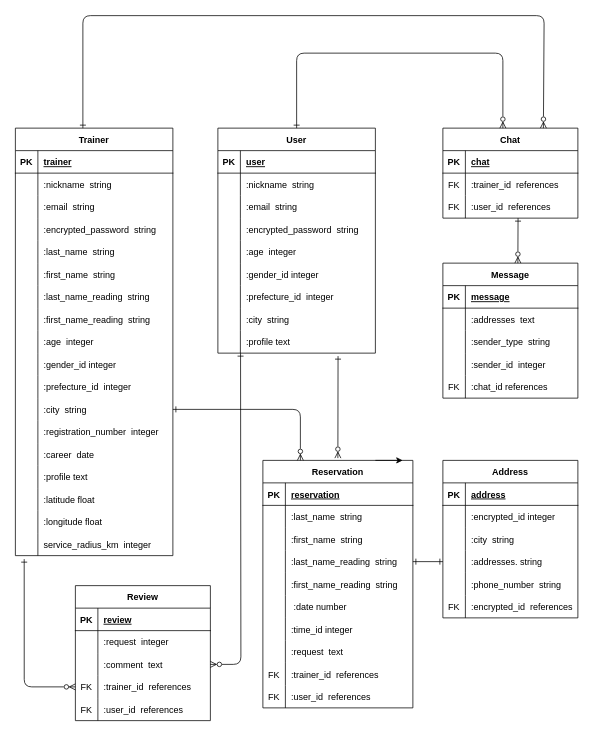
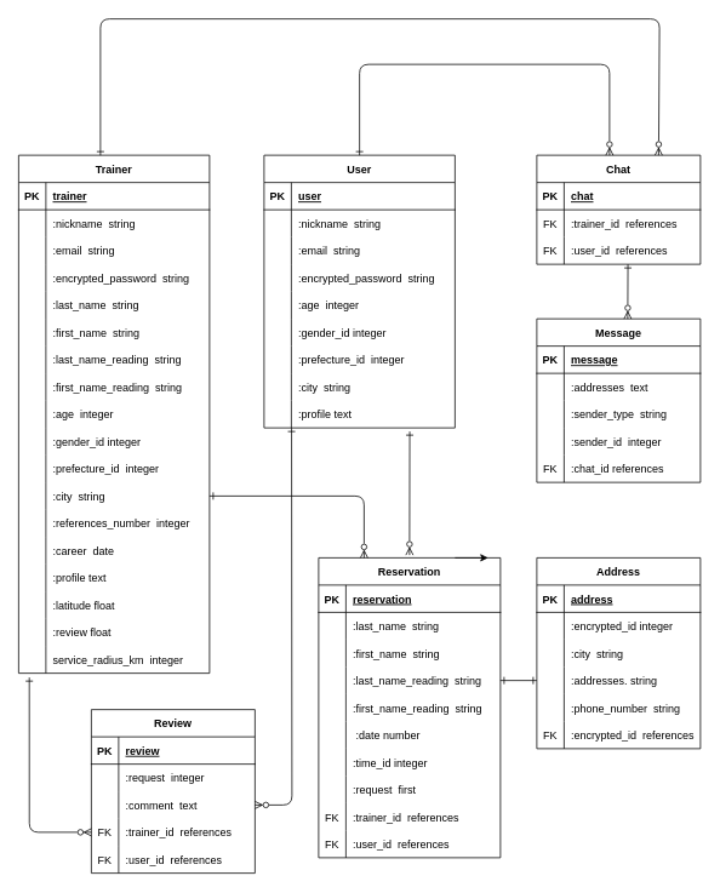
- <mxCell id="44" value=":registration_number  integer" style="shape=partialRectangle;connectable=0;fillColor=none;top=0;left=0;bottom=0;right=0;align=left;spacingLeft=6;overflow=hidden;" parent="42" vertex="1"><mxGeometry x="30" width="180" height="30" as="geometry"><mxRectangle width="180" height="30" as="alternateBounds" /></mxGeometry></mxCell>
+ <mxCell id="44" value=":references_number  integer" style="shape=partialRectangle;connectable=0;fillColor=none;top=0;left=0;bottom=0;right=0;align=left;spacingLeft=6;overflow=hidden;" parent="42" vertex="1"><mxGeometry x="30" width="180" height="30" as="geometry"><mxRectangle width="180" height="30" as="alternateBounds" /></mxGeometry></mxCell>
- <mxCell id="56" value=":longitude float" style="shape=partialRectangle;connectable=0;fillColor=none;top=0;left=0;bottom=0;right=0;align=left;spacingLeft=6;overflow=hidden;" parent="54" vertex="1"><mxGeometry x="30" width="180" height="30" as="geometry"><mxRectangle width="180" height="30" as="alternateBounds" /></mxGeometry></mxCell>
+ <mxCell id="56" value=":review float" style="shape=partialRectangle;connectable=0;fillColor=none;top=0;left=0;bottom=0;right=0;align=left;spacingLeft=6;overflow=hidden;" parent="54" vertex="1"><mxGeometry x="30" width="180" height="30" as="geometry"><mxRectangle width="180" height="30" as="alternateBounds" /></mxGeometry></mxCell>
- <mxCell id="138" value=":request  text" style="shape=partialRectangle;connectable=0;fillColor=none;top=0;left=0;bottom=0;right=0;align=left;spacingLeft=6;overflow=hidden;" parent="136" vertex="1"><mxGeometry x="30" width="170" height="30" as="geometry"><mxRectangle width="170" height="30" as="alternateBounds" /></mxGeometry></mxCell>
+ <mxCell id="138" value=":request  first" style="shape=partialRectangle;connectable=0;fillColor=none;top=0;left=0;bottom=0;right=0;align=left;spacingLeft=6;overflow=hidden;" parent="136" vertex="1"><mxGeometry x="30" width="170" height="30" as="geometry"><mxRectangle width="170" height="30" as="alternateBounds" /></mxGeometry></mxCell>
